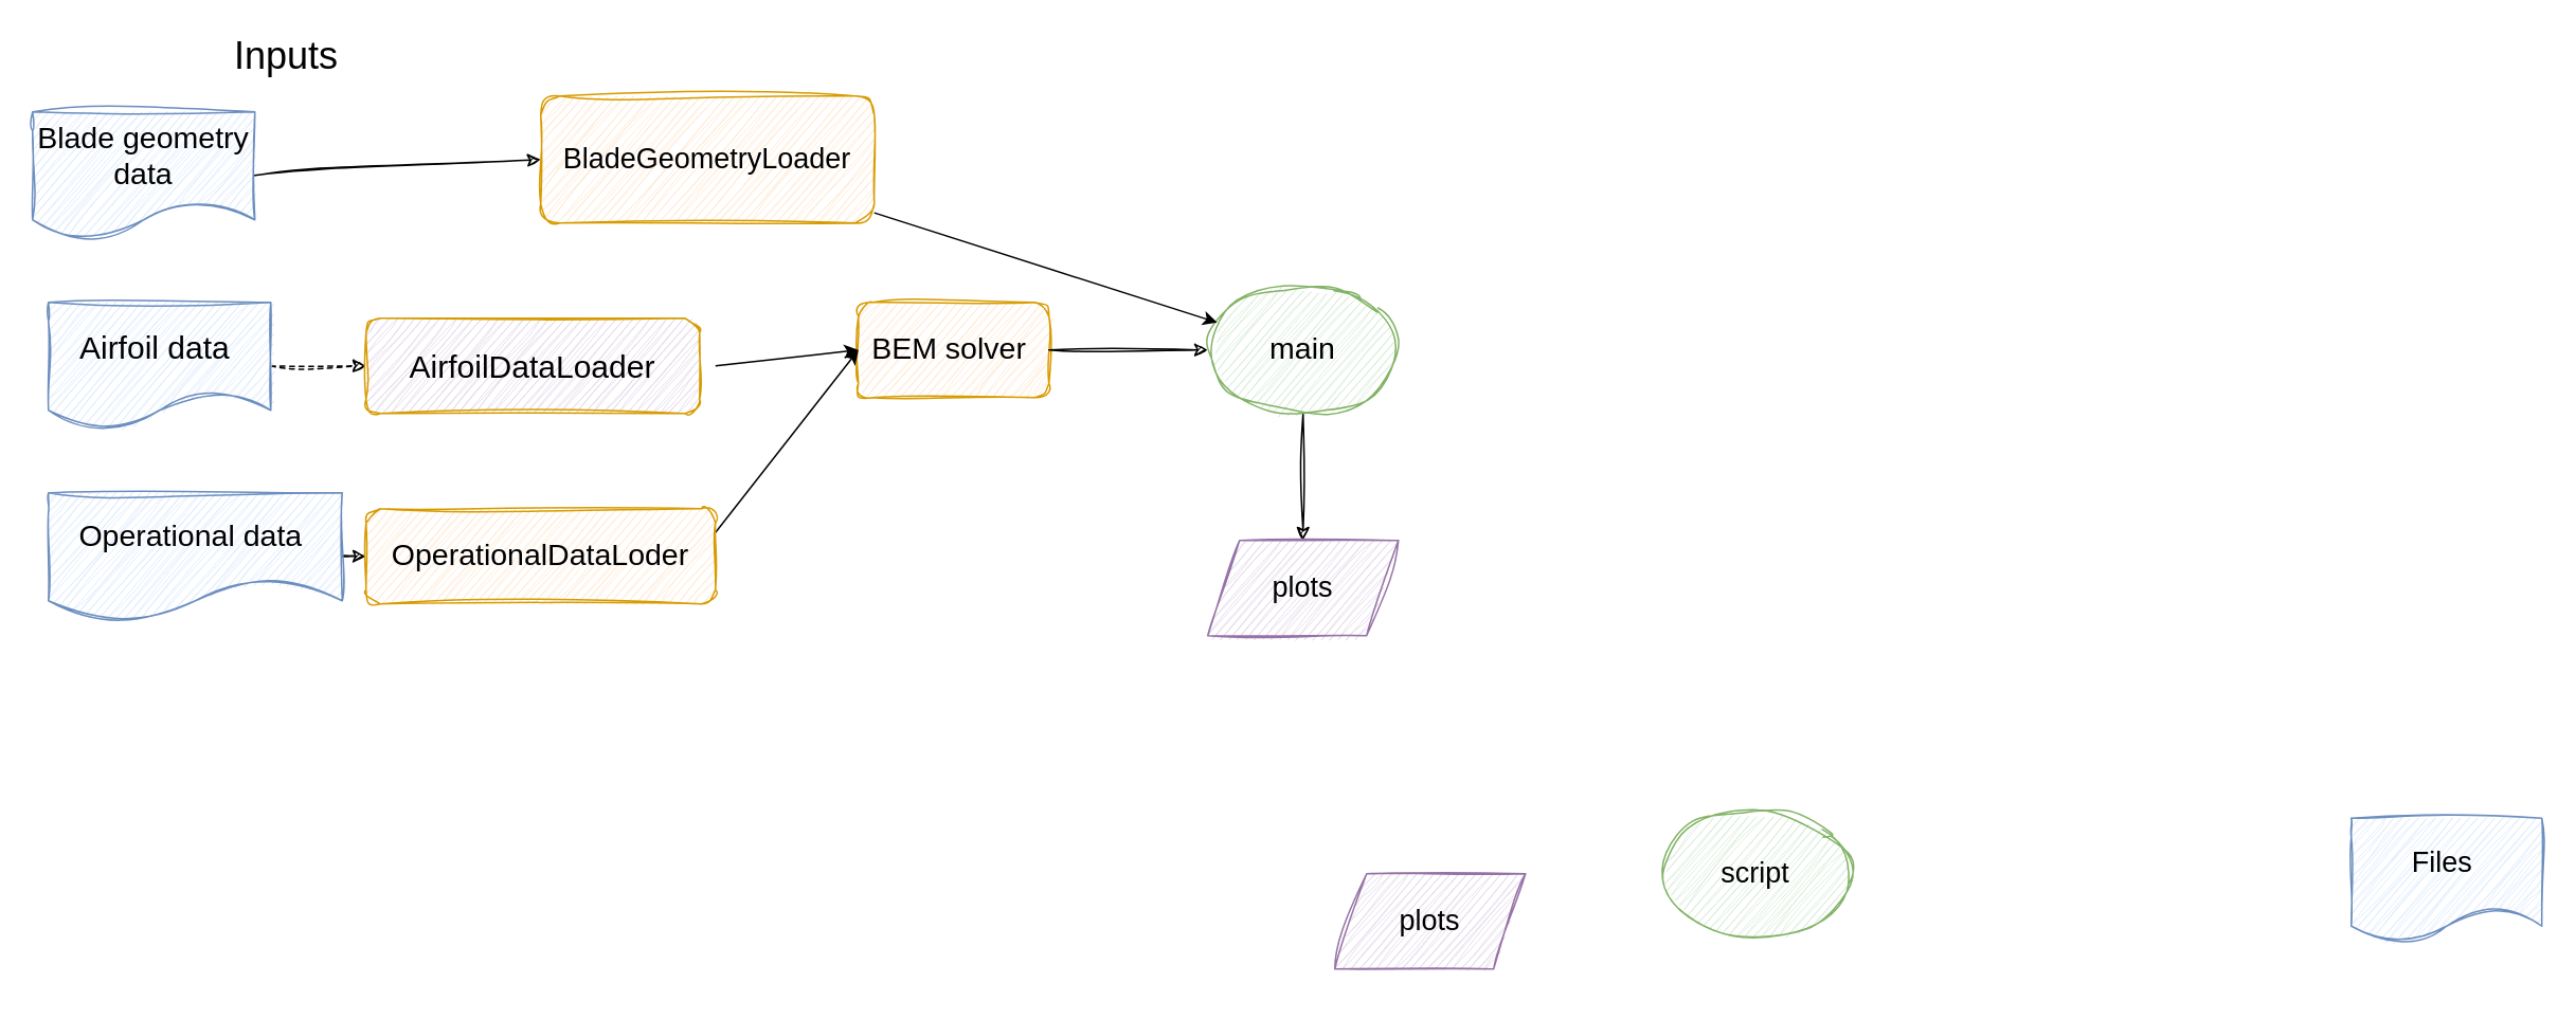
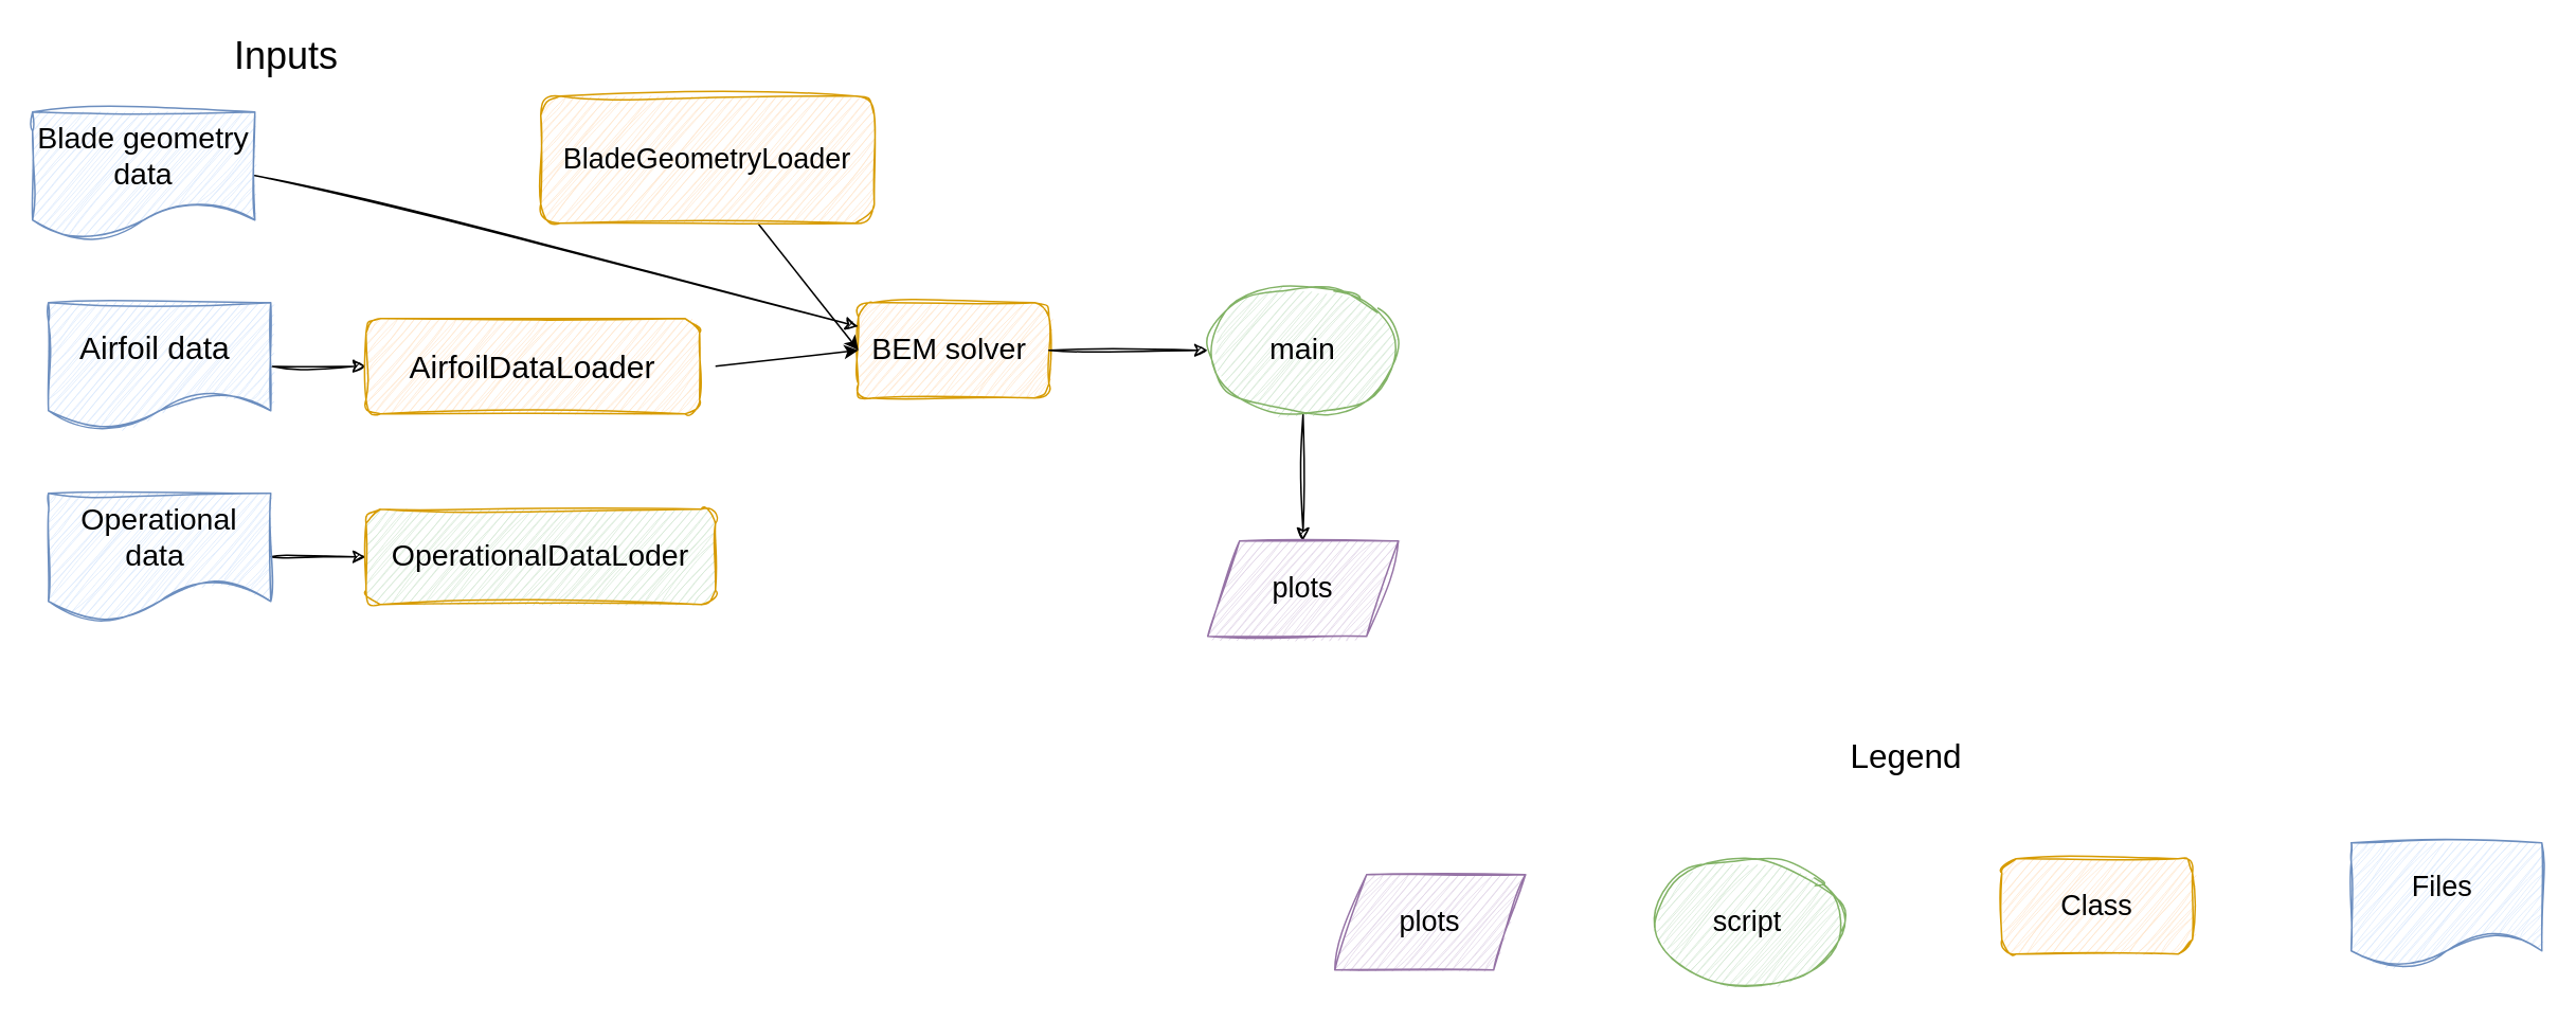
- <mxCell id="20" value="" style="endArrow=classic;html=1;entryX=0;entryY=0.5;entryDx=0;entryDy=0;sketch=1;curveFitting=1;jiggle=2;exitX=1;exitY=0.5;exitDx=0;exitDy=0;" edge="1" parent="1" source="2" target="15"><mxGeometry width="50" height="50" relative="1" as="geometry"><mxPoint x="170" y="110" as="sourcePoint" /><mxPoint x="220" y="100" as="targetPoint" /></mxGeometry></mxCell>
+ <mxCell id="20" value="" style="endArrow=classic;html=1;sketch=1;curveFitting=1;jiggle=2;exitX=1;exitY=0.5;exitDx=0;exitDy=0;" edge="1" parent="1" source="2" target="9"><mxGeometry width="50" height="50" relative="1" as="geometry"><mxPoint x="170" y="110" as="sourcePoint" /><mxPoint x="220" y="100" as="targetPoint" /></mxGeometry></mxCell>
- <mxCell id="14" style="edgeStyle=none;html=1;" edge="1" parent="1" source="15" target="12"><mxGeometry relative="1" as="geometry" /></mxCell>
+ <mxCell id="14" style="edgeStyle=none;html=1;entryX=0;entryY=0.5;entryDx=0;entryDy=0;" edge="1" parent="1" source="15" target="9"><mxGeometry relative="1" as="geometry" /></mxCell>
- <mxCell id="3" style="edgeStyle=none;html=1;entryX=0;entryY=0.5;entryDx=0;entryDy=0;sketch=1;curveFitting=1;jiggle=2;dashed=1;" edge="1" parent="1" source="4" target="17"><mxGeometry relative="1" as="geometry" /></mxCell>
+ <mxCell id="3" style="edgeStyle=none;html=1;entryX=0;entryY=0.5;entryDx=0;entryDy=0;sketch=1;curveFitting=1;jiggle=2;" edge="1" parent="1" source="4" target="17"><mxGeometry relative="1" as="geometry" /></mxCell>
- <mxCell id="17" value="&lt;font style=&quot;font-size: 20px;&quot;&gt;AirfoilDataLoader&lt;/font&gt;" style="rounded=1;whiteSpace=wrap;html=1;fillColor=#e1d5e7;strokeColor=#d79b00;sketch=1;curveFitting=1;jiggle=2;" vertex="1" parent="1"><mxGeometry x="230" y="200" width="210" height="60" as="geometry" /></mxCell>
+ <mxCell id="17" value="&lt;font style=&quot;font-size: 20px;&quot;&gt;AirfoilDataLoader&lt;/font&gt;" style="rounded=1;whiteSpace=wrap;html=1;fillColor=#ffe6cc;strokeColor=#d79b00;sketch=1;curveFitting=1;jiggle=2;" vertex="1" parent="1"><mxGeometry x="230" y="200" width="210" height="60" as="geometry" /></mxCell>
- <mxCell id="18" style="edgeStyle=none;html=1;exitX=1;exitY=0.25;exitDx=0;exitDy=0;entryX=0;entryY=0.5;entryDx=0;entryDy=0;" edge="1" parent="1" source="19" target="9"><mxGeometry relative="1" as="geometry" /></mxCell>
- <mxCell id="6" value="Operational data&amp;nbsp;" style="shape=document;whiteSpace=wrap;html=1;boundedLbl=1;fillColor=#dae8fc;strokeColor=#6c8ebf;sketch=1;curveFitting=1;jiggle=2;fontSize=19;" parent="1" vertex="1"><mxGeometry x="30" y="310" width="185" height="80" as="geometry" /></mxCell>
+ <mxCell id="6" value="Operational data&amp;nbsp;" style="shape=document;whiteSpace=wrap;html=1;boundedLbl=1;fillColor=#dae8fc;strokeColor=#6c8ebf;sketch=1;curveFitting=1;jiggle=2;fontSize=19;" parent="1" vertex="1"><mxGeometry x="30" y="310" width="140" height="80" as="geometry" /></mxCell>
- <mxCell id="19" value="&lt;font style=&quot;font-size: 19px;&quot;&gt;OperationalDataLoder&lt;/font&gt;" style="rounded=1;whiteSpace=wrap;html=1;fillColor=#ffe6cc;strokeColor=#d79b00;sketch=1;curveFitting=1;jiggle=2;" vertex="1" parent="1"><mxGeometry x="230" y="320" width="220" height="60" as="geometry" /></mxCell>
+ <mxCell id="19" value="&lt;font style=&quot;font-size: 19px;&quot;&gt;OperationalDataLoder&lt;/font&gt;" style="rounded=1;whiteSpace=wrap;html=1;fillColor=#d5e8d4;strokeColor=#d79b00;sketch=1;curveFitting=1;jiggle=2;" vertex="1" parent="1"><mxGeometry x="230" y="320" width="220" height="60" as="geometry" /></mxCell>
+ <mxCell id="24" value="&lt;font&gt;Legend&lt;/font&gt;" style="text;html=1;align=center;verticalAlign=middle;whiteSpace=wrap;rounded=0;fontSize=21;" vertex="1" parent="1"><mxGeometry x="1170" y="460" width="60" height="30" as="geometry" /></mxCell>
- <mxCell id="21" value="script" style="ellipse;whiteSpace=wrap;html=1;fillColor=#d5e8d4;strokeColor=#82b366;sketch=1;curveFitting=1;jiggle=2;fontSize=18;" vertex="1" parent="1"><mxGeometry x="1045" y="510" width="120" height="80" as="geometry" /></mxCell>
+ <mxCell id="21" value="script" style="ellipse;whiteSpace=wrap;html=1;fillColor=#d5e8d4;strokeColor=#82b366;sketch=1;curveFitting=1;jiggle=2;fontSize=18;" vertex="1" parent="1"><mxGeometry x="1040" y="540" width="120" height="80" as="geometry" /></mxCell>
- <mxCell id="7" value="&lt;font style=&quot;font-size: 18px;&quot;&gt;Files&amp;nbsp;&lt;/font&gt;" style="shape=document;whiteSpace=wrap;html=1;boundedLbl=1;fillColor=#dae8fc;strokeColor=#6c8ebf;sketch=1;curveFitting=1;jiggle=2;" parent="1" vertex="1"><mxGeometry x="1480" y="515" width="120" height="80" as="geometry" /></mxCell>
+ <mxCell id="7" value="&lt;font style=&quot;font-size: 18px;&quot;&gt;Files&amp;nbsp;&lt;/font&gt;" style="shape=document;whiteSpace=wrap;html=1;boundedLbl=1;fillColor=#dae8fc;strokeColor=#6c8ebf;sketch=1;curveFitting=1;jiggle=2;" parent="1" vertex="1"><mxGeometry x="1480" y="530" width="120" height="80" as="geometry" /></mxCell>
+ <mxCell id="13" value="Class" style="rounded=1;whiteSpace=wrap;html=1;fillColor=#ffe6cc;strokeColor=#d79b00;sketch=1;curveFitting=1;jiggle=2;fontSize=18;" vertex="1" parent="1"><mxGeometry x="1260" y="540" width="120" height="60" as="geometry" /></mxCell>
